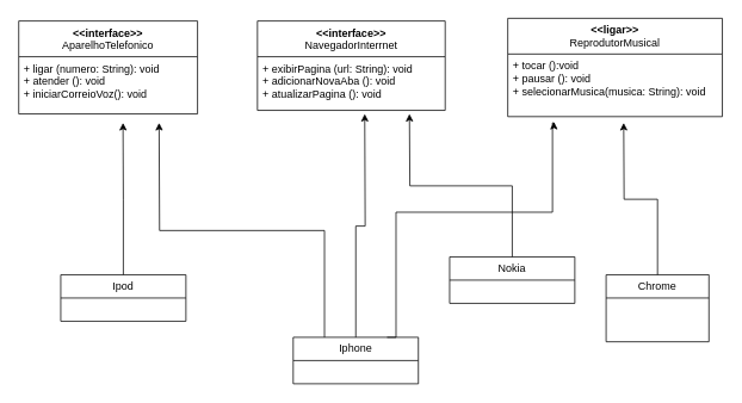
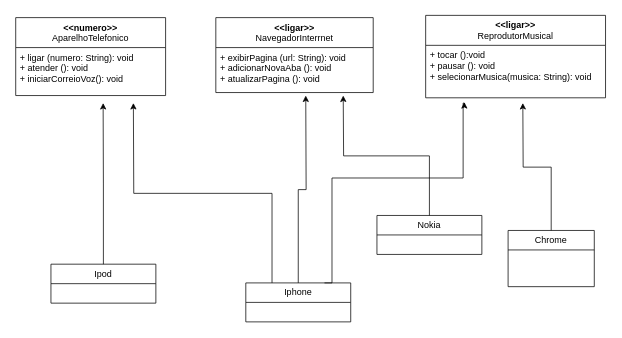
- <mxCell id="2" value="&lt;div style=&quot;&quot;&gt;&lt;span style=&quot;background-color: initial;&quot;&gt;&amp;lt;&amp;lt;interface&amp;gt;&amp;gt;&lt;/span&gt;&lt;/div&gt;&lt;div style=&quot;&quot;&gt;&lt;span style=&quot;font-weight: 400;&quot;&gt;AparelhoTelefonico&lt;/span&gt;&lt;/div&gt;" style="swimlane;fontStyle=1;align=center;verticalAlign=top;childLayout=stackLayout;horizontal=1;startSize=40;horizontalStack=0;resizeParent=1;resizeParentMax=0;resizeLast=0;collapsible=1;marginBottom=0;whiteSpace=wrap;html=1;" vertex="1" parent="1"><mxGeometry x="20" y="23" width="200" height="104" as="geometry"><mxRectangle x="290" y="140" width="110" height="40" as="alternateBounds" /></mxGeometry></mxCell>
+ <mxCell id="2" value="&lt;div style=&quot;&quot;&gt;&lt;span style=&quot;background-color: initial;&quot;&gt;&amp;lt;&amp;lt;numero&amp;gt;&amp;gt;&lt;/span&gt;&lt;/div&gt;&lt;div style=&quot;&quot;&gt;&lt;span style=&quot;font-weight: 400;&quot;&gt;AparelhoTelefonico&lt;/span&gt;&lt;/div&gt;" style="swimlane;fontStyle=1;align=center;verticalAlign=top;childLayout=stackLayout;horizontal=1;startSize=40;horizontalStack=0;resizeParent=1;resizeParentMax=0;resizeLast=0;collapsible=1;marginBottom=0;whiteSpace=wrap;html=1;" vertex="1" parent="1"><mxGeometry x="20" y="23" width="200" height="104" as="geometry"><mxRectangle x="290" y="140" width="110" height="40" as="alternateBounds" /></mxGeometry></mxCell>
- <mxCell id="6" value="&amp;lt;&amp;lt;interface&amp;gt;&amp;gt;&lt;br&gt;&lt;span style=&quot;font-weight: normal;&quot;&gt;NavegadorInterrnet&lt;/span&gt;" style="swimlane;fontStyle=1;align=center;verticalAlign=top;childLayout=stackLayout;horizontal=1;startSize=40;horizontalStack=0;resizeParent=1;resizeParentMax=0;resizeLast=0;collapsible=1;marginBottom=0;whiteSpace=wrap;html=1;" vertex="1" parent="1"><mxGeometry x="287" y="23" width="210" height="100" as="geometry" /></mxCell>
+ <mxCell id="6" value="&amp;lt;&amp;lt;ligar&amp;gt;&amp;gt;&lt;br&gt;&lt;span style=&quot;font-weight: normal;&quot;&gt;NavegadorInterrnet&lt;/span&gt;" style="swimlane;fontStyle=1;align=center;verticalAlign=top;childLayout=stackLayout;horizontal=1;startSize=40;horizontalStack=0;resizeParent=1;resizeParentMax=0;resizeLast=0;collapsible=1;marginBottom=0;whiteSpace=wrap;html=1;" vertex="1" parent="1"><mxGeometry x="287" y="23" width="210" height="100" as="geometry" /></mxCell>
- <mxCell id="14" value="Ipod" style="swimlane;fontStyle=0;childLayout=stackLayout;horizontal=1;startSize=26;fillColor=none;horizontalStack=0;resizeParent=1;resizeParentMax=0;resizeLast=0;collapsible=1;marginBottom=0;whiteSpace=wrap;html=1;" vertex="1" parent="1"><mxGeometry x="67" y="307" width="140" height="52" as="geometry" /></mxCell>
+ <mxCell id="14" value="Ipod" style="swimlane;fontStyle=0;childLayout=stackLayout;horizontal=1;startSize=26;fillColor=none;horizontalStack=0;resizeParent=1;resizeParentMax=0;resizeLast=0;collapsible=1;marginBottom=0;whiteSpace=wrap;html=1;" vertex="1" parent="1"><mxGeometry x="67" y="352" width="140" height="52" as="geometry" /></mxCell>
